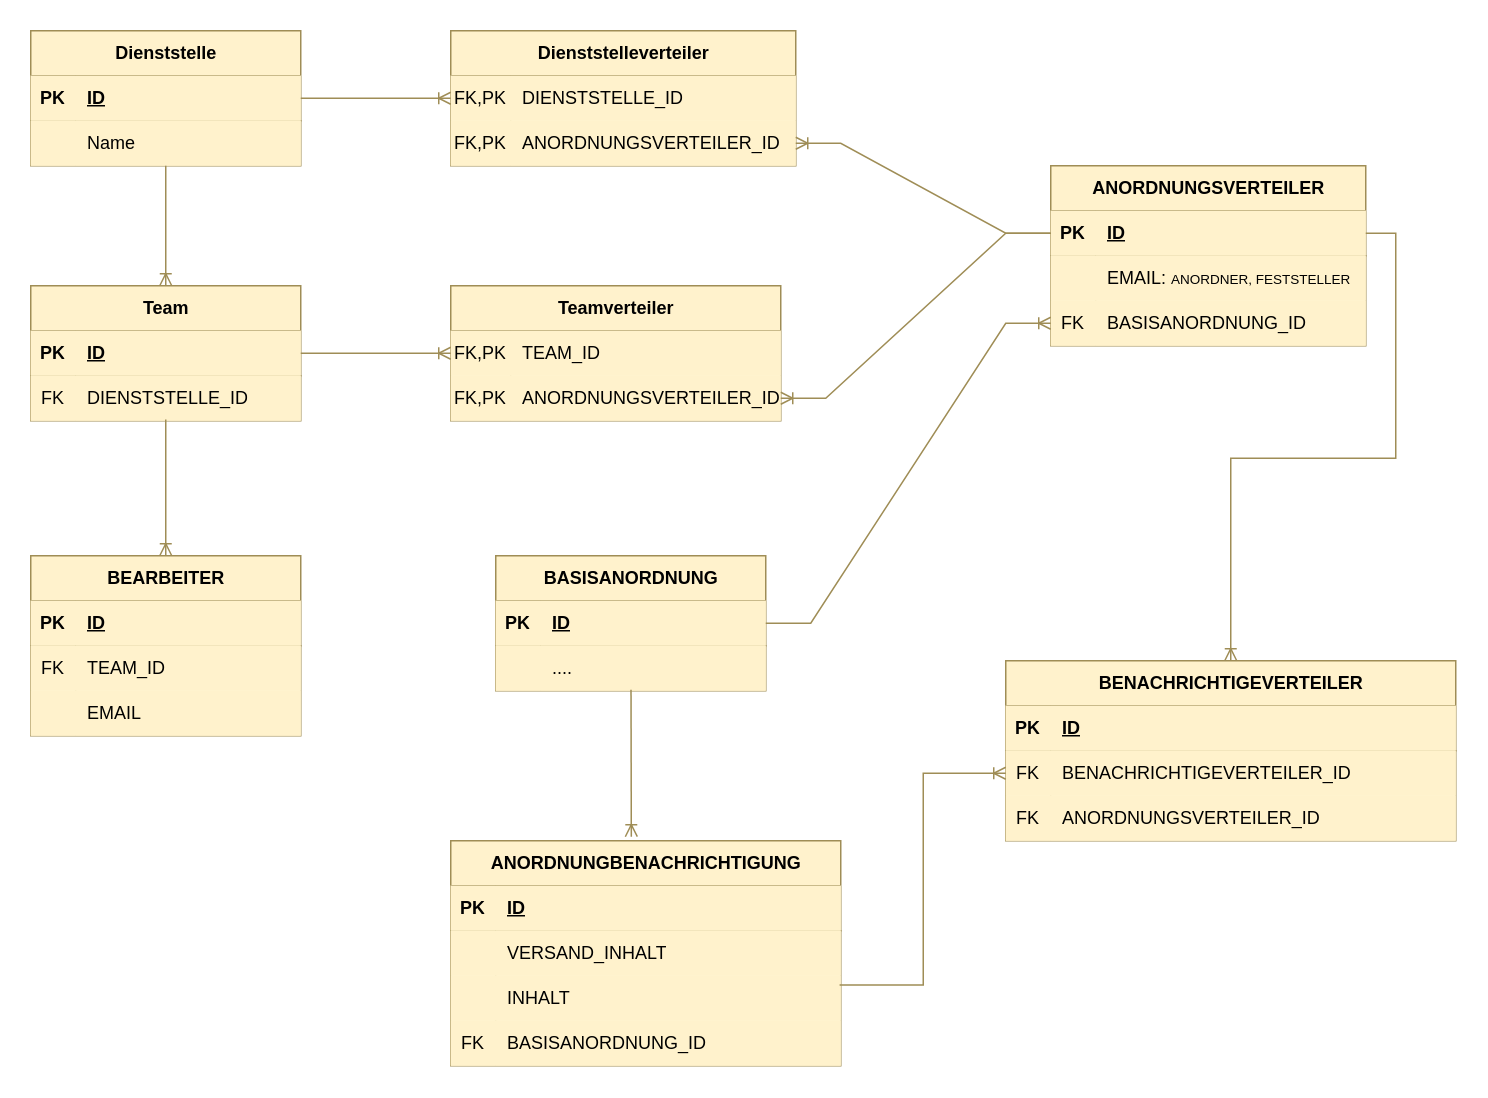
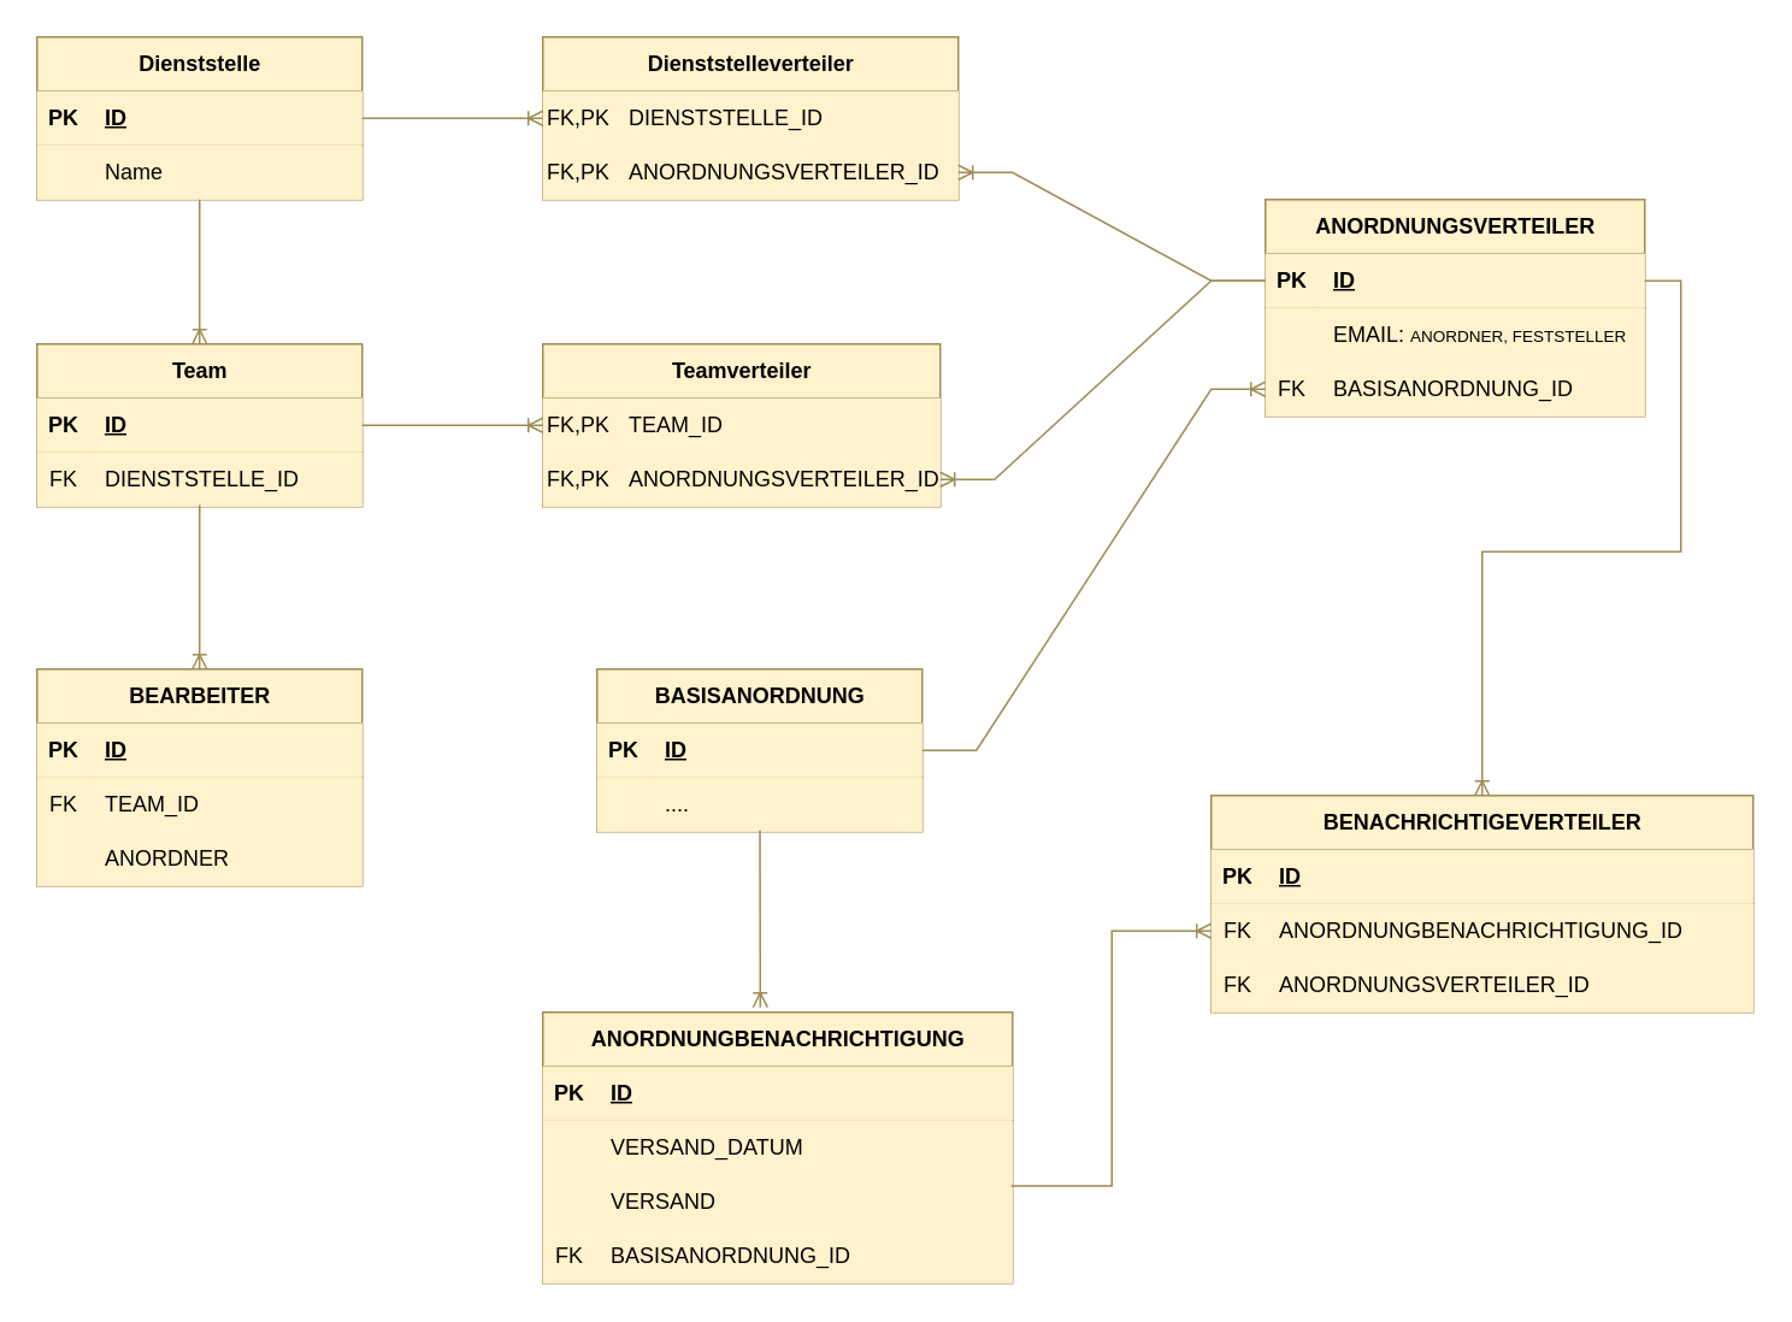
- <mxCell id="29" value="EMAIL" style="shape=partialRectangle;connectable=0;fillColor=#fff2cc;top=0;left=0;bottom=0;right=0;align=left;spacingLeft=6;overflow=hidden;whiteSpace=wrap;html=1;strokeColor=#9f8d56;" vertex="1" parent="27"><mxGeometry x="30" width="150" height="30" as="geometry"><mxRectangle width="150" height="30" as="alternateBounds" /></mxGeometry></mxCell>
+ <mxCell id="29" value="ANORDNER" style="shape=partialRectangle;connectable=0;fillColor=#fff2cc;top=0;left=0;bottom=0;right=0;align=left;spacingLeft=6;overflow=hidden;whiteSpace=wrap;html=1;strokeColor=#9f8d56;" vertex="1" parent="27"><mxGeometry x="30" width="150" height="30" as="geometry"><mxRectangle width="150" height="30" as="alternateBounds" /></mxGeometry></mxCell>
- <mxCell id="49" value="BENACHRICHTIGEVERTEILER_ID" style="shape=partialRectangle;connectable=0;fillColor=#fff2cc;top=0;left=0;bottom=0;right=0;align=left;spacingLeft=6;overflow=hidden;whiteSpace=wrap;html=1;strokeColor=#9f8d56;" vertex="1" parent="47"><mxGeometry x="30" width="270.0" height="30" as="geometry"><mxRectangle width="270.0" height="30" as="alternateBounds" /></mxGeometry></mxCell>
+ <mxCell id="49" value="ANORDNUNGBENACHRICHTIGUNG_ID" style="shape=partialRectangle;connectable=0;fillColor=#fff2cc;top=0;left=0;bottom=0;right=0;align=left;spacingLeft=6;overflow=hidden;whiteSpace=wrap;html=1;strokeColor=#9f8d56;" vertex="1" parent="47"><mxGeometry x="30" width="270.0" height="30" as="geometry"><mxRectangle width="270.0" height="30" as="alternateBounds" /></mxGeometry></mxCell>
- <mxCell id="36" value="VERSAND_INHALT" style="shape=partialRectangle;connectable=0;fillColor=#fff2cc;top=0;left=0;bottom=0;right=0;align=left;spacingLeft=6;overflow=hidden;whiteSpace=wrap;html=1;strokeColor=#9f8d56;" vertex="1" parent="34"><mxGeometry x="30" width="230" height="30" as="geometry"><mxRectangle width="230" height="30" as="alternateBounds" /></mxGeometry></mxCell>
+ <mxCell id="36" value="VERSAND_DATUM" style="shape=partialRectangle;connectable=0;fillColor=#fff2cc;top=0;left=0;bottom=0;right=0;align=left;spacingLeft=6;overflow=hidden;whiteSpace=wrap;html=1;strokeColor=#9f8d56;" vertex="1" parent="34"><mxGeometry x="30" width="230" height="30" as="geometry"><mxRectangle width="230" height="30" as="alternateBounds" /></mxGeometry></mxCell>
- <mxCell id="39" value="INHALT" style="shape=partialRectangle;connectable=0;fillColor=#fff2cc;top=0;left=0;bottom=0;right=0;align=left;spacingLeft=6;overflow=hidden;whiteSpace=wrap;html=1;strokeColor=#9f8d56;" vertex="1" parent="37"><mxGeometry x="30" width="230" height="30" as="geometry"><mxRectangle width="230" height="30" as="alternateBounds" /></mxGeometry></mxCell>
+ <mxCell id="39" value="VERSAND" style="shape=partialRectangle;connectable=0;fillColor=#fff2cc;top=0;left=0;bottom=0;right=0;align=left;spacingLeft=6;overflow=hidden;whiteSpace=wrap;html=1;strokeColor=#9f8d56;" vertex="1" parent="37"><mxGeometry x="30" width="230" height="30" as="geometry"><mxRectangle width="230" height="30" as="alternateBounds" /></mxGeometry></mxCell>
